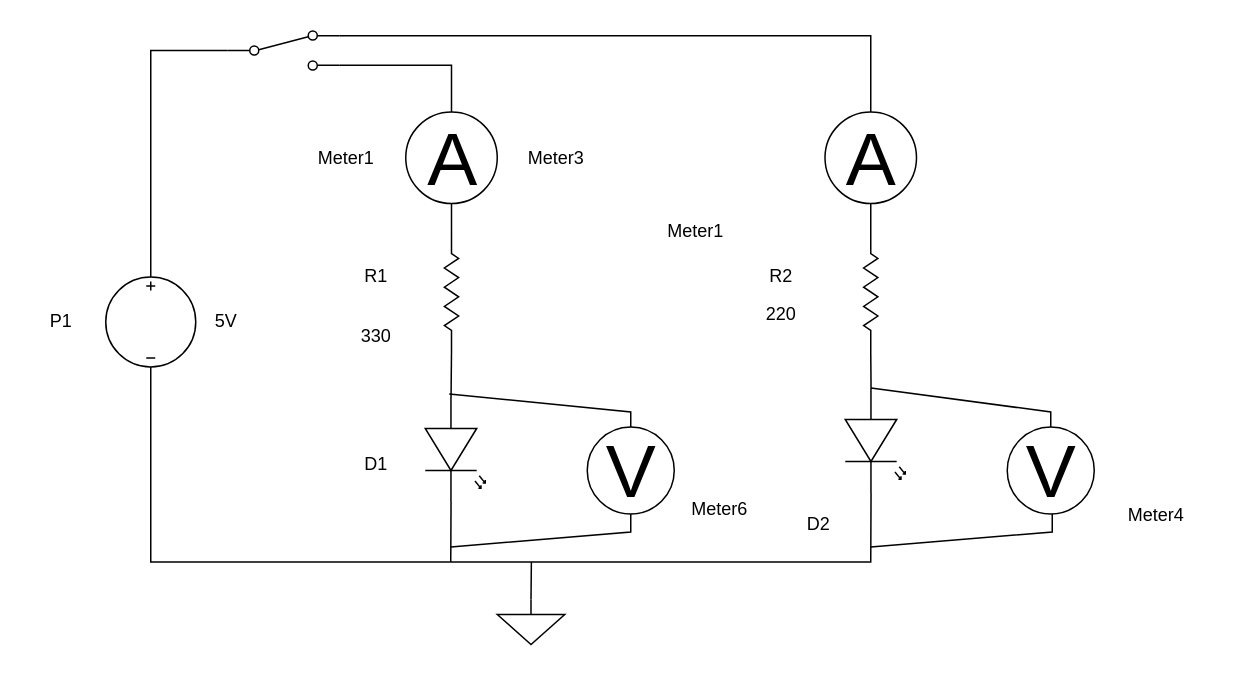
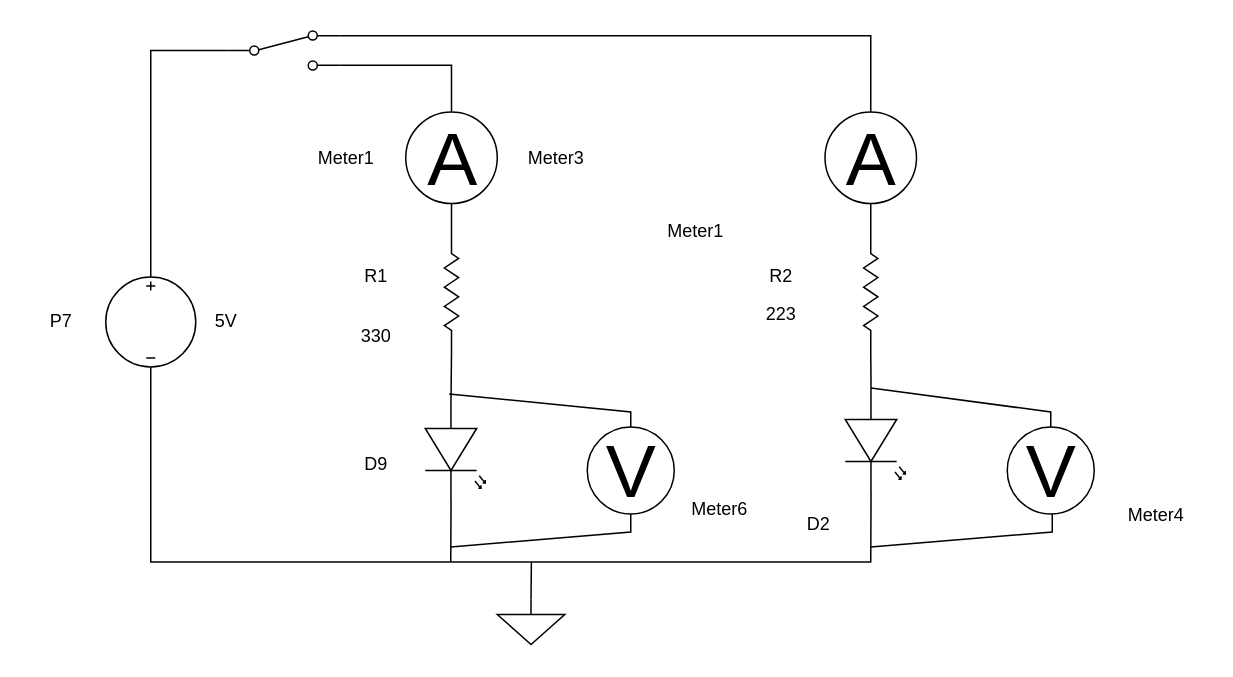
- <mxCell id="34" value="220" style="text;html=1;align=center;verticalAlign=middle;resizable=0;points=[];autosize=1;strokeColor=none;fillColor=none;" parent="1" vertex="1"><mxGeometry x="500" y="194" width="40" height="30" as="geometry" /></mxCell>
+ <mxCell id="34" value="223" style="text;html=1;align=center;verticalAlign=middle;resizable=0;points=[];autosize=1;strokeColor=none;fillColor=none;" parent="1" vertex="1"><mxGeometry x="500" y="194" width="40" height="30" as="geometry" /></mxCell>
- <mxCell id="8" value="P1" style="text;html=1;align=center;verticalAlign=middle;resizable=0;points=[];autosize=1;strokeColor=none;fillColor=none;" parent="1" vertex="1"><mxGeometry y="199" width="40" height="30" as="geometry" x="20" /></mxCell>
+ <mxCell id="8" value="P7" style="text;html=1;align=center;verticalAlign=middle;resizable=0;points=[];autosize=1;strokeColor=none;fillColor=none;" parent="1" vertex="1"><mxGeometry y="199" width="40" height="30" as="geometry" x="20" /></mxCell>
- <mxCell id="35" value="D1" style="text;html=1;align=center;verticalAlign=middle;resizable=0;points=[];autosize=1;strokeColor=none;fillColor=none;" parent="1" vertex="1"><mxGeometry x="230" y="294" width="40" height="30" as="geometry" /></mxCell>
+ <mxCell id="35" value="D9" style="text;html=1;align=center;verticalAlign=middle;resizable=0;points=[];autosize=1;strokeColor=none;fillColor=none;" parent="1" vertex="1"><mxGeometry x="230" y="294" width="40" height="30" as="geometry" /></mxCell>
